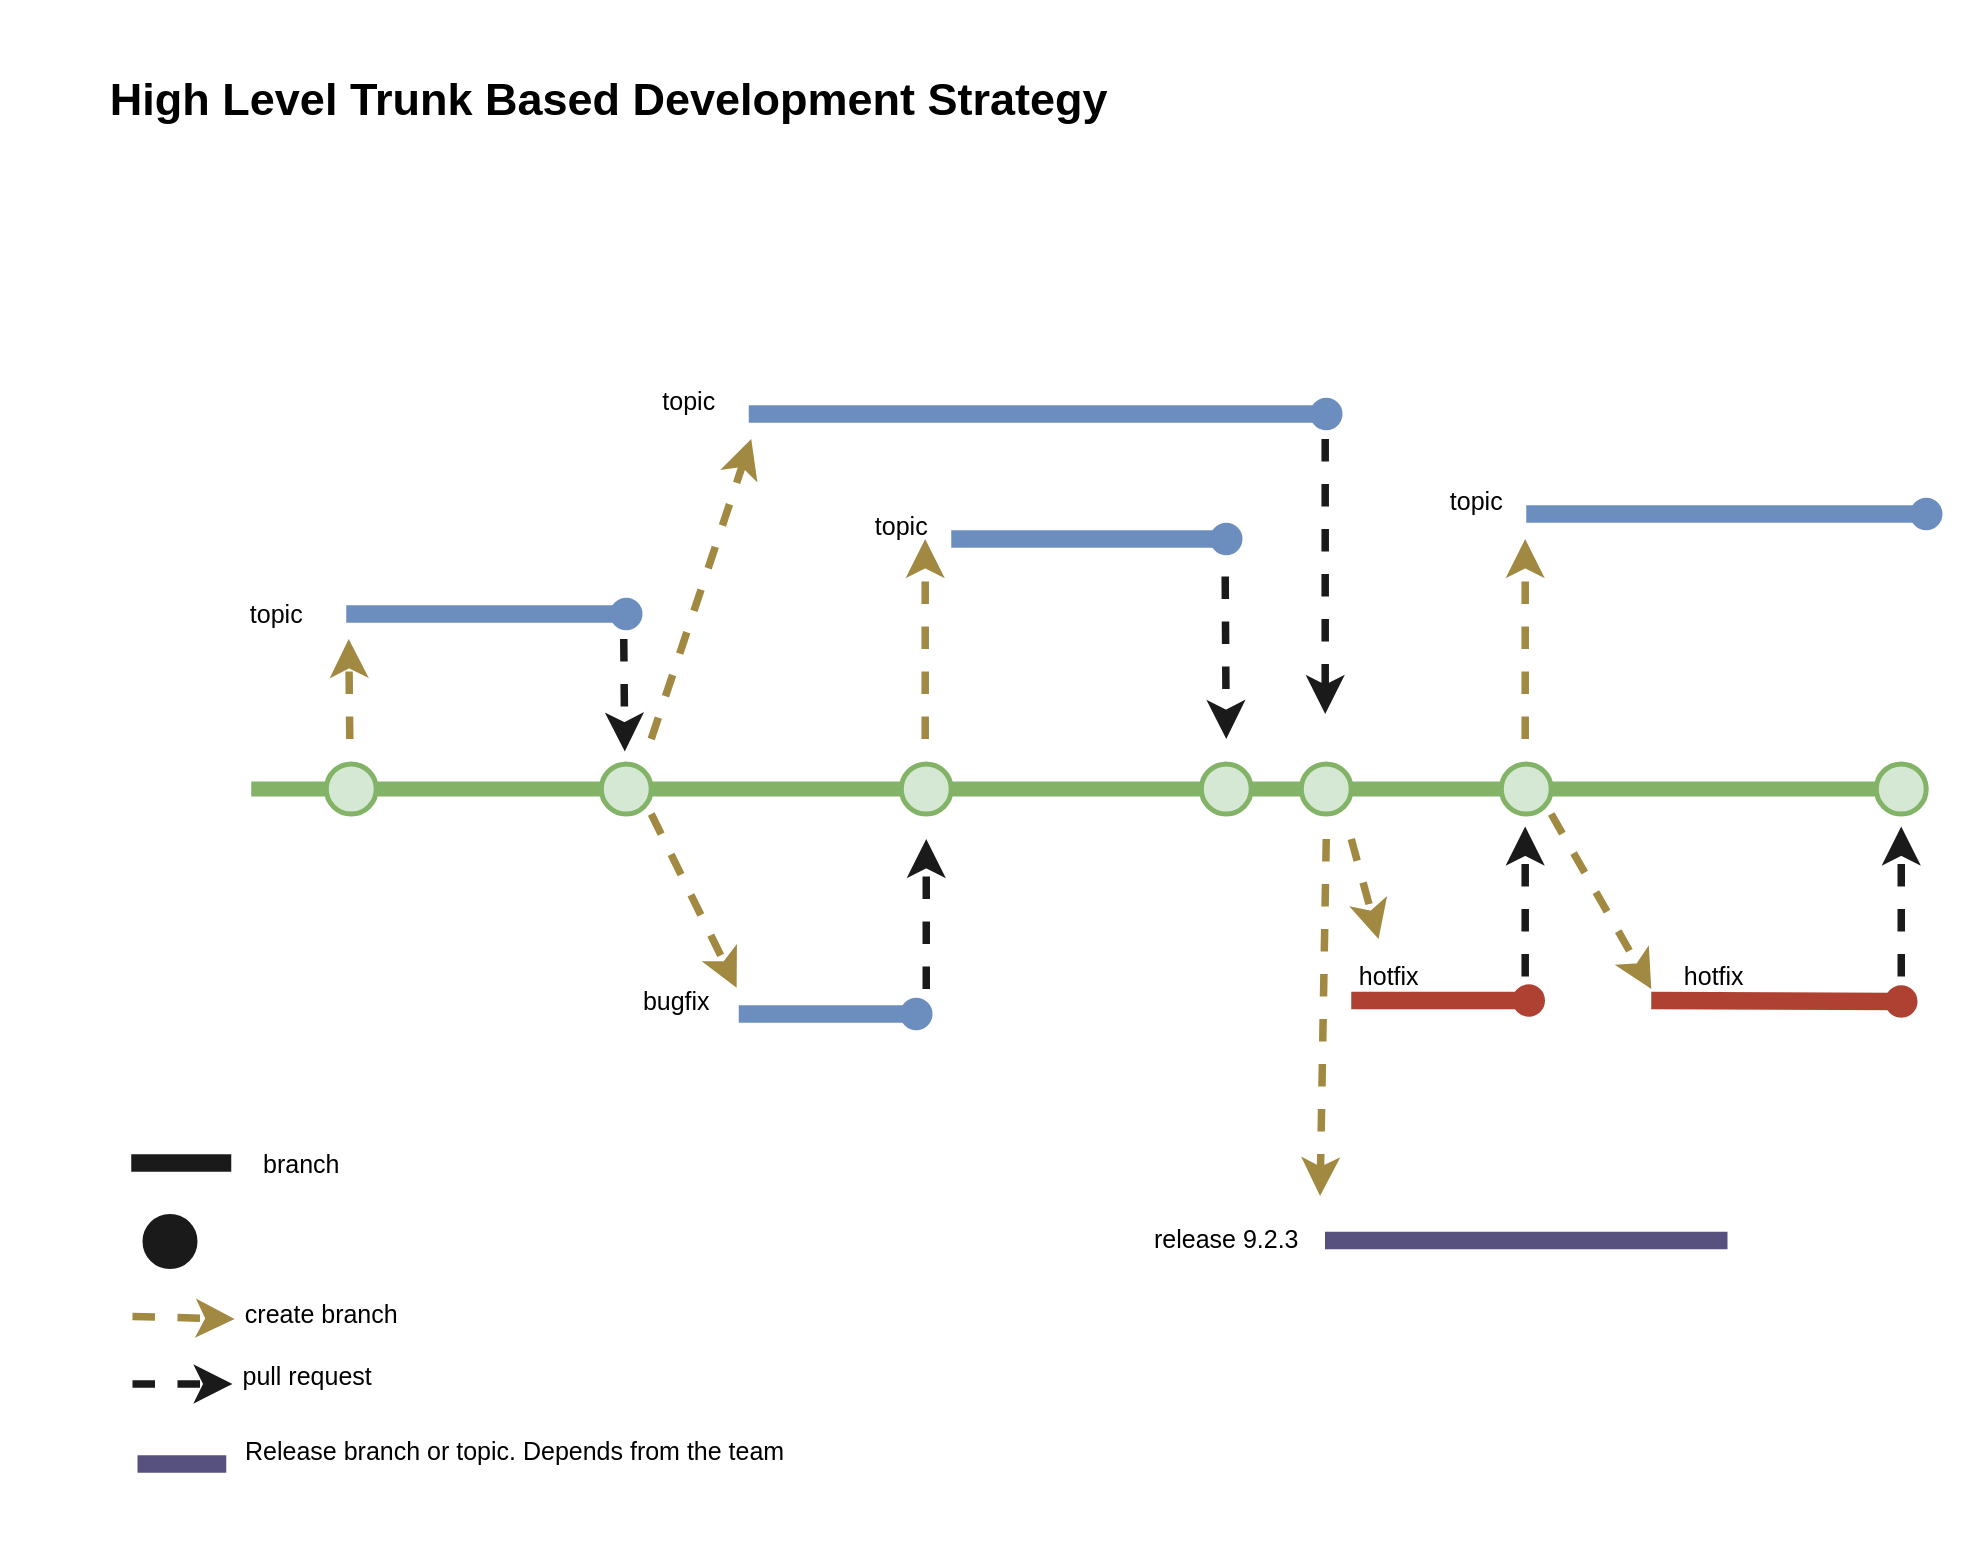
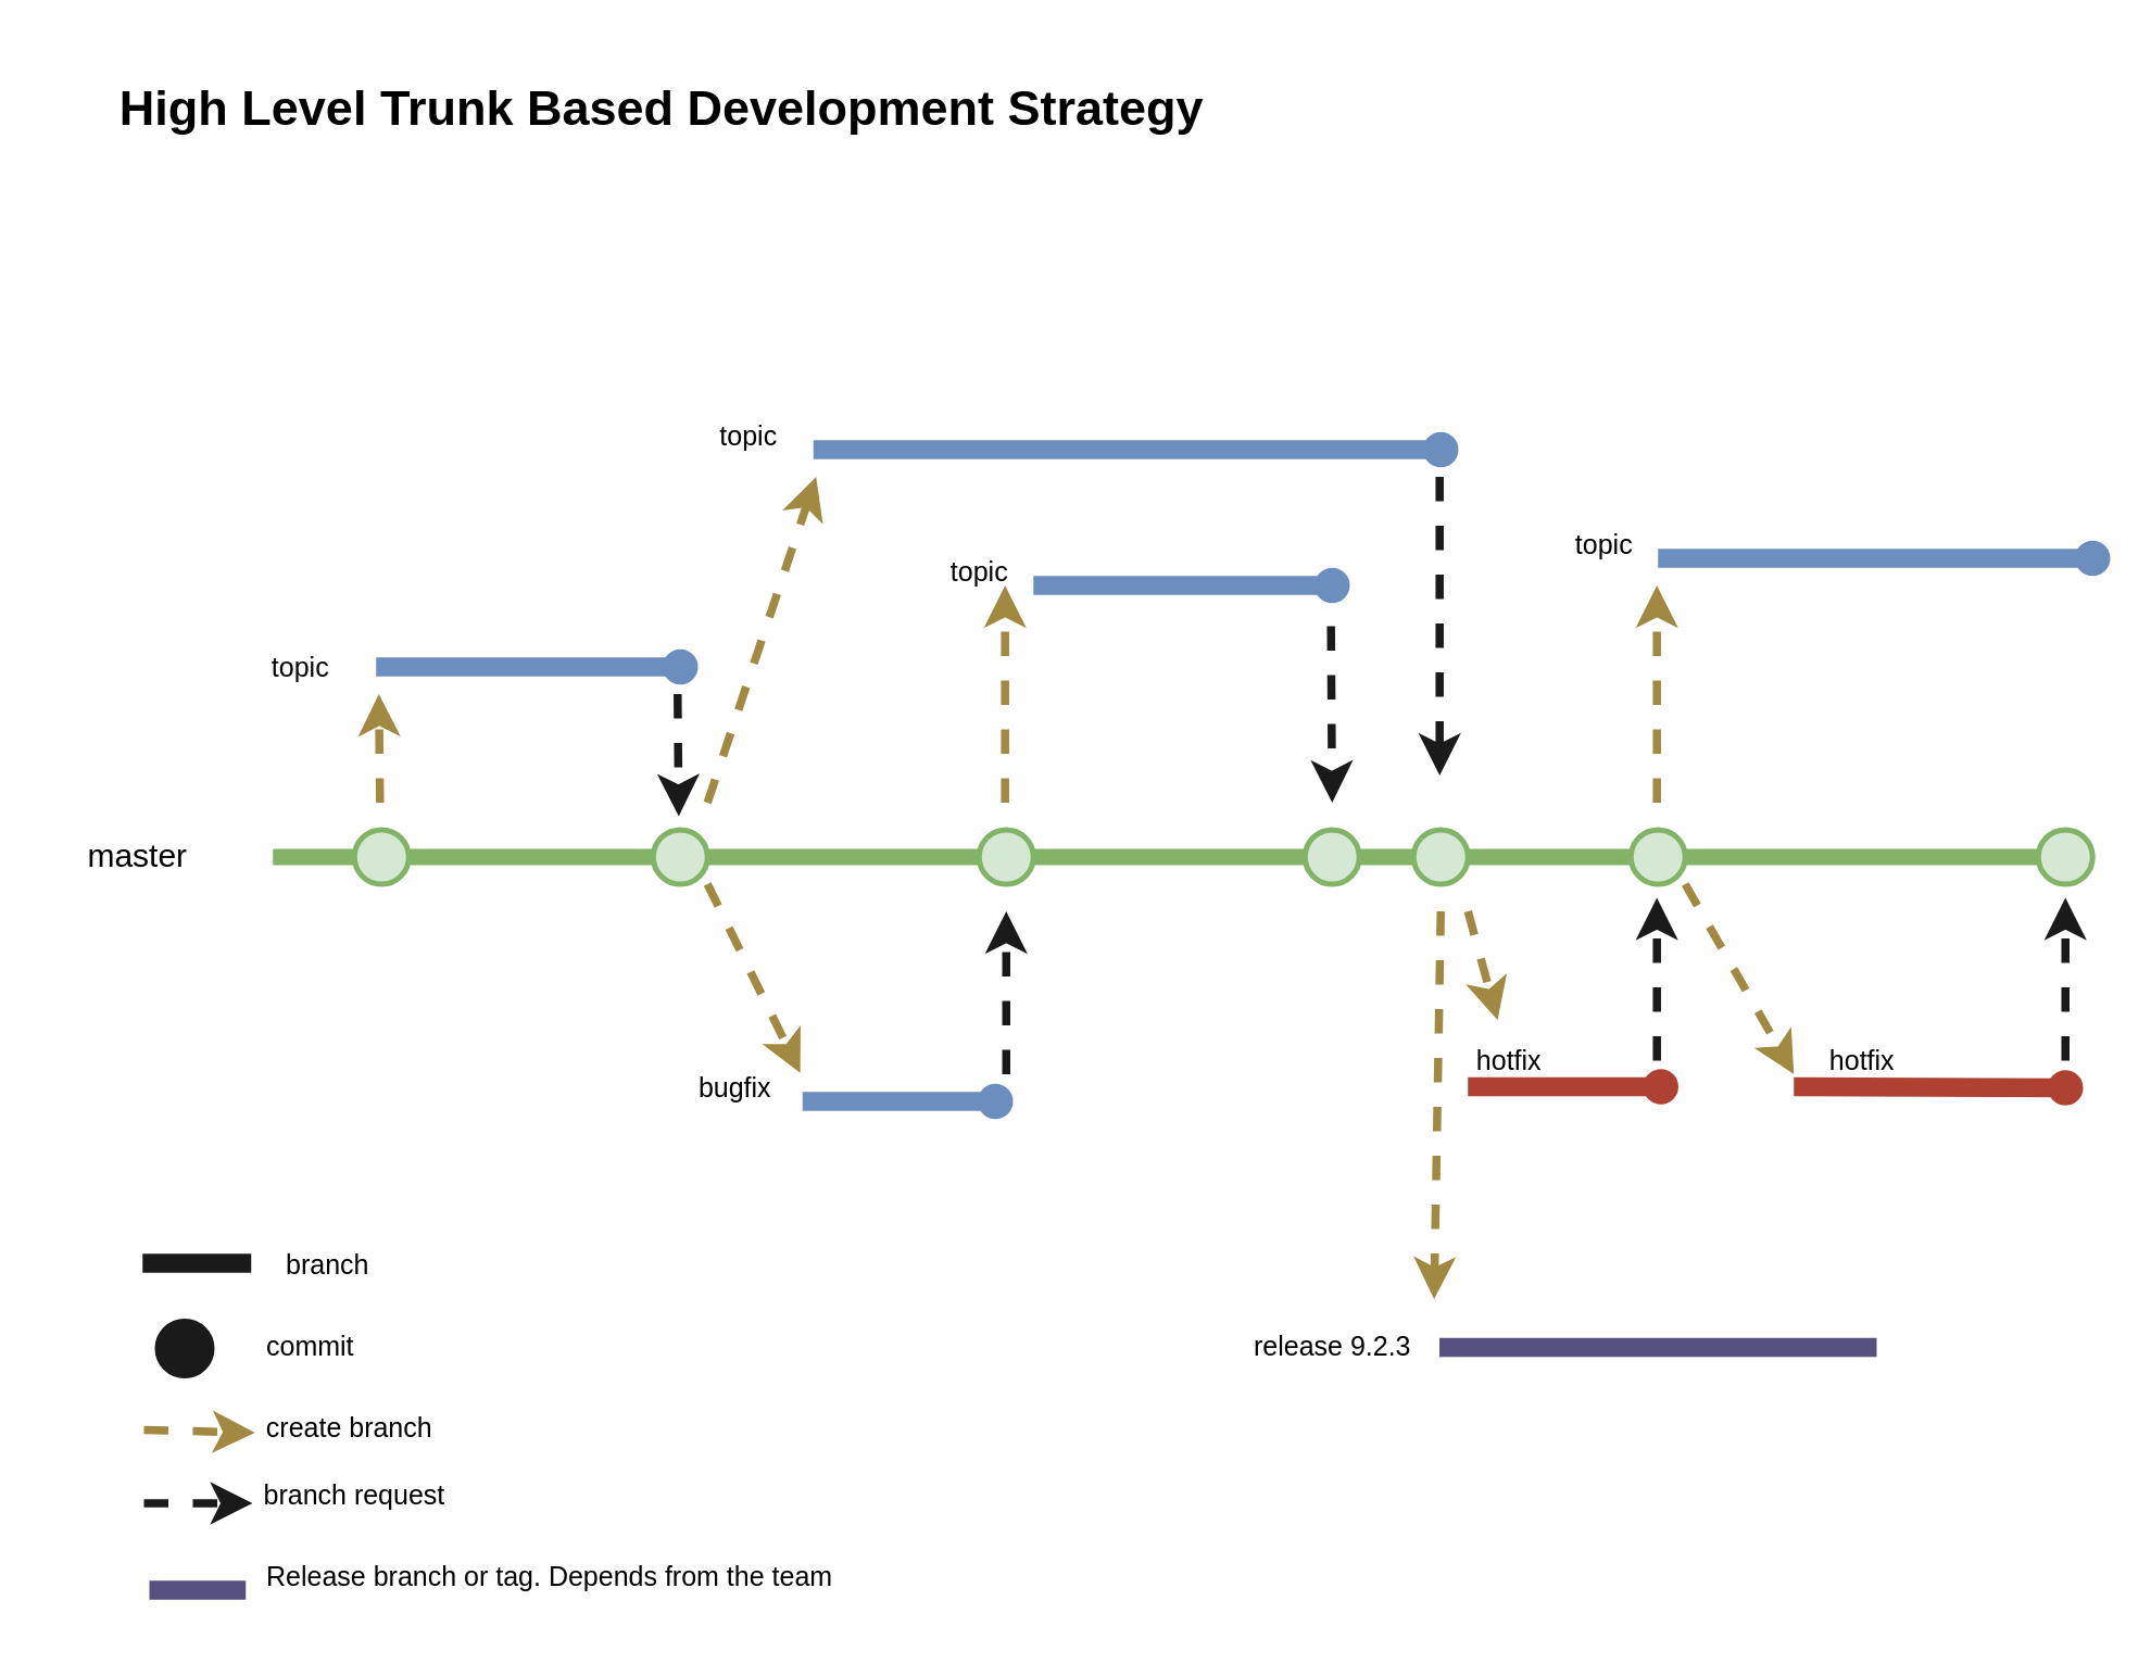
+ <mxCell id="10" value="master" style="text;html=1;align=center;verticalAlign=middle;resizable=0;points=[];autosize=1;strokeColor=none;fillColor=none;" vertex="1" parent="1"><mxGeometry x="20" y="300" width="60" height="30" as="geometry" /></mxCell>
+ <mxCell id="34" value="commit" style="text;html=1;align=left;verticalAlign=middle;resizable=0;points=[];autosize=1;strokeColor=none;fillColor=none;fontSize=10;fontColor=none;" vertex="1" parent="1"><mxGeometry x="95.5" y="480" width="60" height="30" as="geometry" /></mxCell>
- <mxCell id="32" value="pull request" style="text;html=1;align=left;verticalAlign=middle;resizable=0;points=[];autosize=1;strokeColor=none;fillColor=none;fontSize=10;fontColor=none;" vertex="1" parent="1"><mxGeometry x="95" y="535" width="80" height="30" as="geometry" /></mxCell>
+ <mxCell id="32" value="branch request" style="text;html=1;align=left;verticalAlign=middle;resizable=0;points=[];autosize=1;strokeColor=none;fillColor=none;fontSize=10;fontColor=none;" vertex="1" parent="1"><mxGeometry x="95" y="535" width="80" height="30" as="geometry" /></mxCell>
- <mxCell id="51" value="Release branch or topic. Depends from the team" style="text;html=1;align=left;verticalAlign=middle;resizable=0;points=[];autosize=1;strokeColor=none;fillColor=none;fontSize=10;fontColor=none;" vertex="1" parent="1"><mxGeometry x="95.5" y="565" width="230" height="30" as="geometry" /></mxCell>
+ <mxCell id="51" value="Release branch or tag. Depends from the team" style="text;html=1;align=left;verticalAlign=middle;resizable=0;points=[];autosize=1;strokeColor=none;fillColor=none;fontSize=10;fontColor=none;" vertex="1" parent="1"><mxGeometry x="95.5" y="565" width="230" height="30" as="geometry" /></mxCell>
